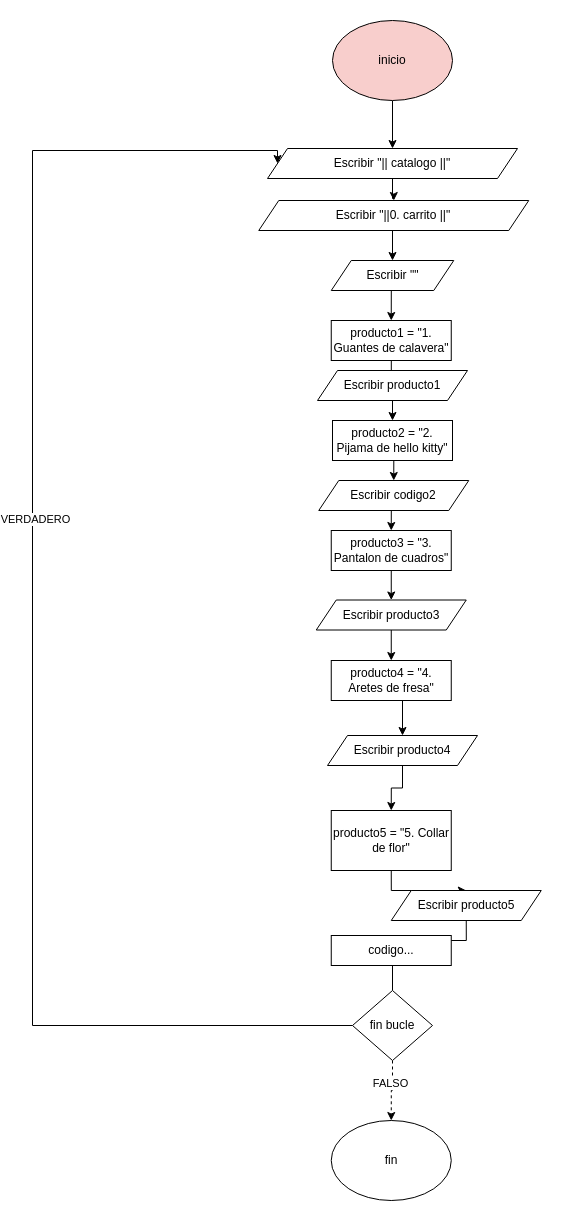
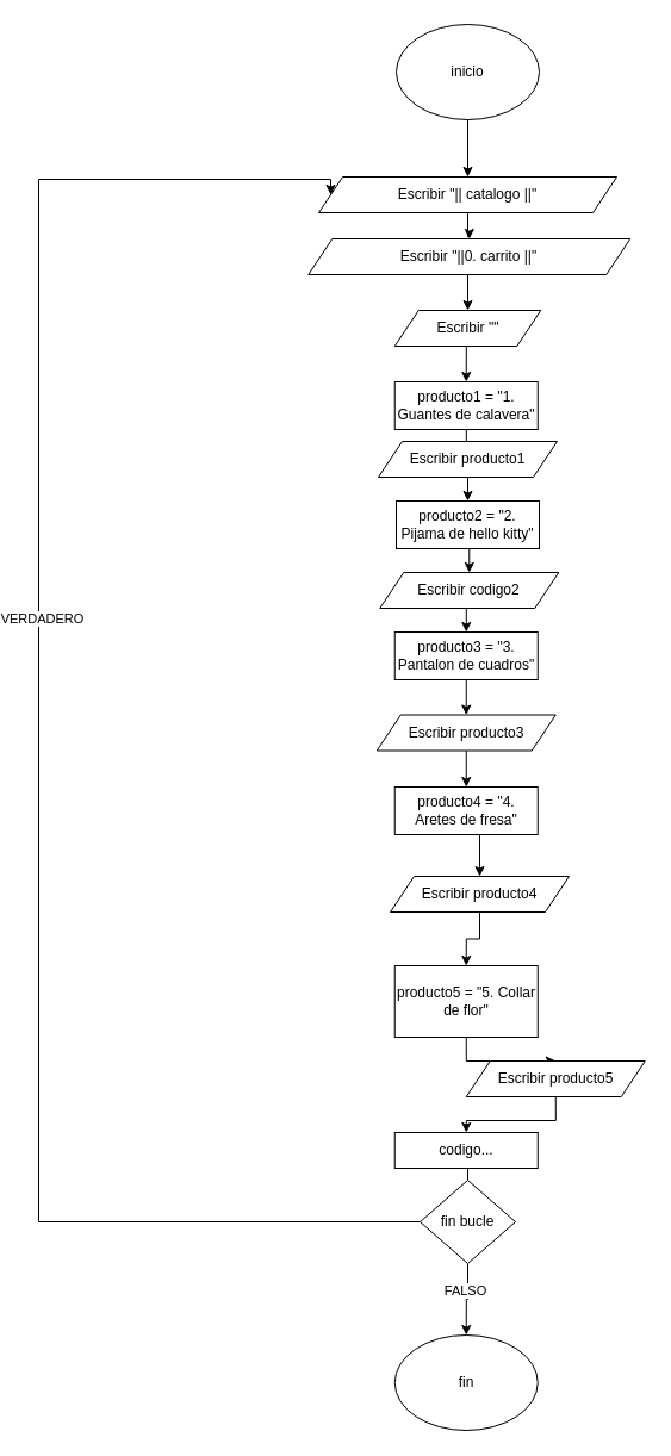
- <mxCell id="3" value="inicio" style="ellipse;whiteSpace=wrap;html=1;fillColor=#f8cecc;" parent="1" vertex="1"><mxGeometry x="320" y="20" width="120" height="80" as="geometry" /></mxCell>
+ <mxCell id="3" value="inicio" style="ellipse;whiteSpace=wrap;html=1;" parent="1" vertex="1"><mxGeometry x="320" y="20" width="120" height="80" as="geometry" /></mxCell>
- <mxCell id="32" value="codigo..." style="rounded=0;whiteSpace=wrap;html=1;" parent="1" vertex="1"><mxGeometry x="318.75" y="935" width="120" height="30" as="geometry" /></mxCell>
+ <mxCell id="32" value="codigo..." style="rounded=0;whiteSpace=wrap;html=1;" parent="1" vertex="1"><mxGeometry x="318.75" y="950" width="120" height="30" as="geometry" /></mxCell>
- <mxCell id="33" style="edgeStyle=orthogonalEdgeStyle;rounded=0;orthogonalLoop=1;jettySize=auto;html=1;exitX=0.5;exitY=1;exitDx=0;exitDy=0;entryX=0.5;entryY=0;entryDx=0;entryDy=0;dashed=1;" parent="1" source="37" target="30" edge="1"><mxGeometry relative="1" as="geometry" /></mxCell>
+ <mxCell id="33" style="edgeStyle=orthogonalEdgeStyle;rounded=0;orthogonalLoop=1;jettySize=auto;html=1;exitX=0.5;exitY=1;exitDx=0;exitDy=0;entryX=0.5;entryY=0;entryDx=0;entryDy=0;" parent="1" source="37" target="30" edge="1"><mxGeometry relative="1" as="geometry" /></mxCell>
